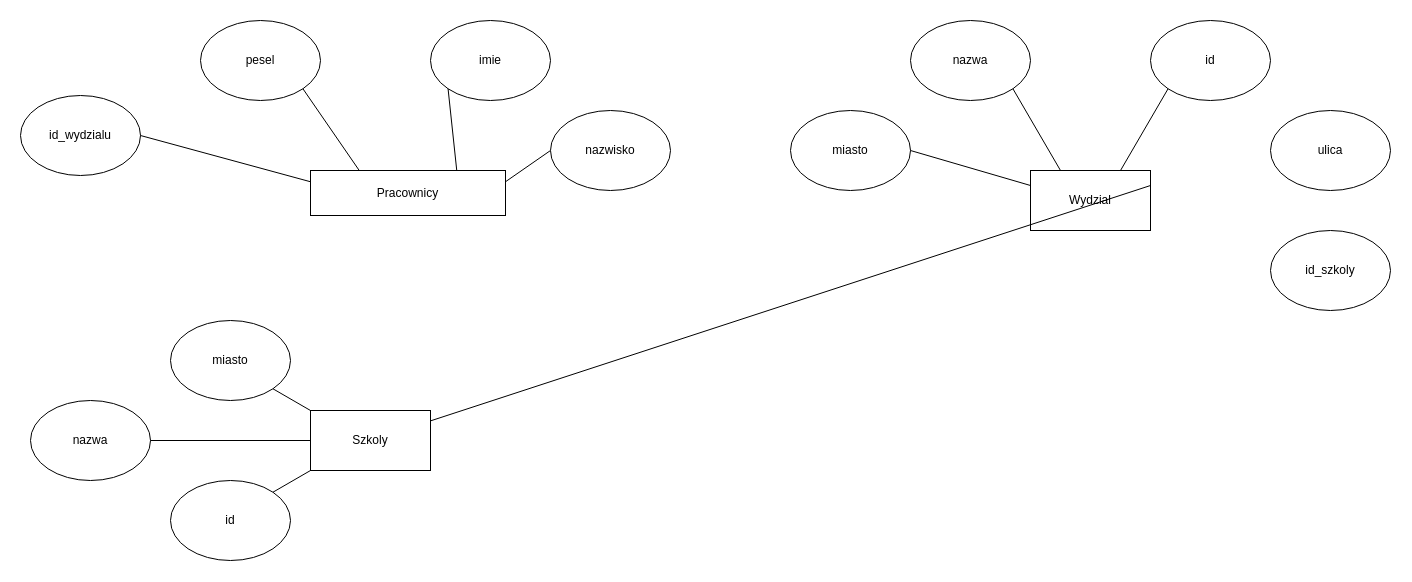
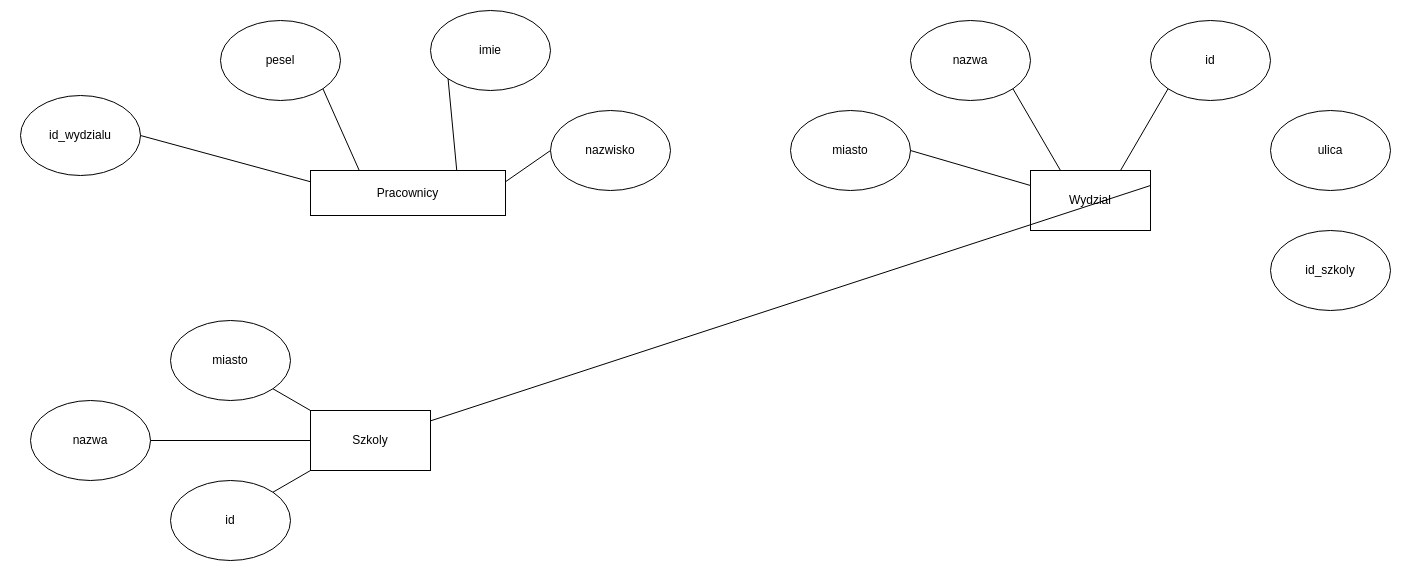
- <mxCell id="3" value="pesel" style="ellipse;whiteSpace=wrap;html=1;" vertex="1" parent="1"><mxGeometry x="200" y="20" width="120" height="80" as="geometry" /></mxCell>
+ <mxCell id="3" value="pesel" style="ellipse;whiteSpace=wrap;html=1;" vertex="1" parent="1"><mxGeometry x="220" y="20" width="120" height="80" as="geometry" /></mxCell>
- <mxCell id="5" value="imie" style="ellipse;whiteSpace=wrap;html=1;" vertex="1" parent="1"><mxGeometry x="430" y="20" width="120" height="80" as="geometry" /></mxCell>
+ <mxCell id="5" value="imie" style="ellipse;whiteSpace=wrap;html=1;" vertex="1" parent="1"><mxGeometry x="430" y="10" width="120" height="80" as="geometry" /></mxCell>
